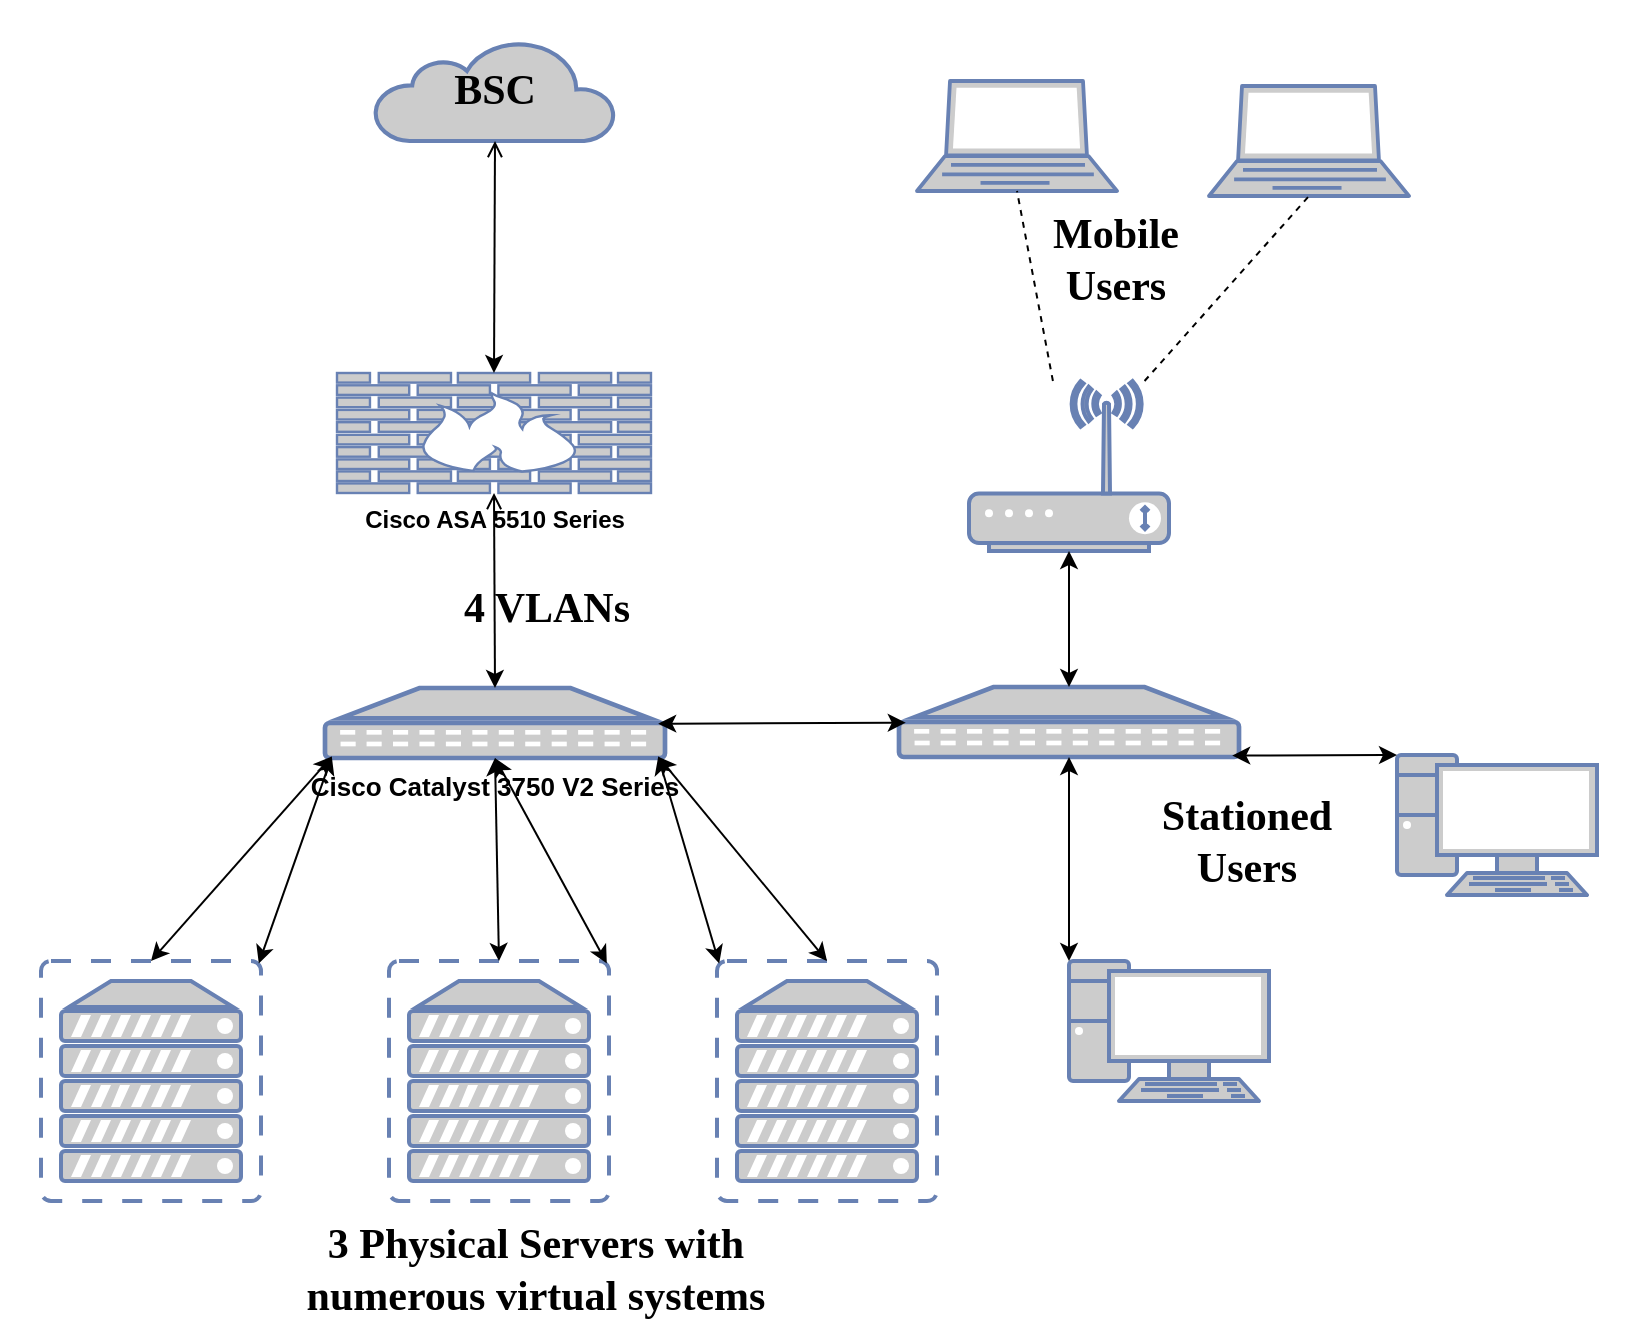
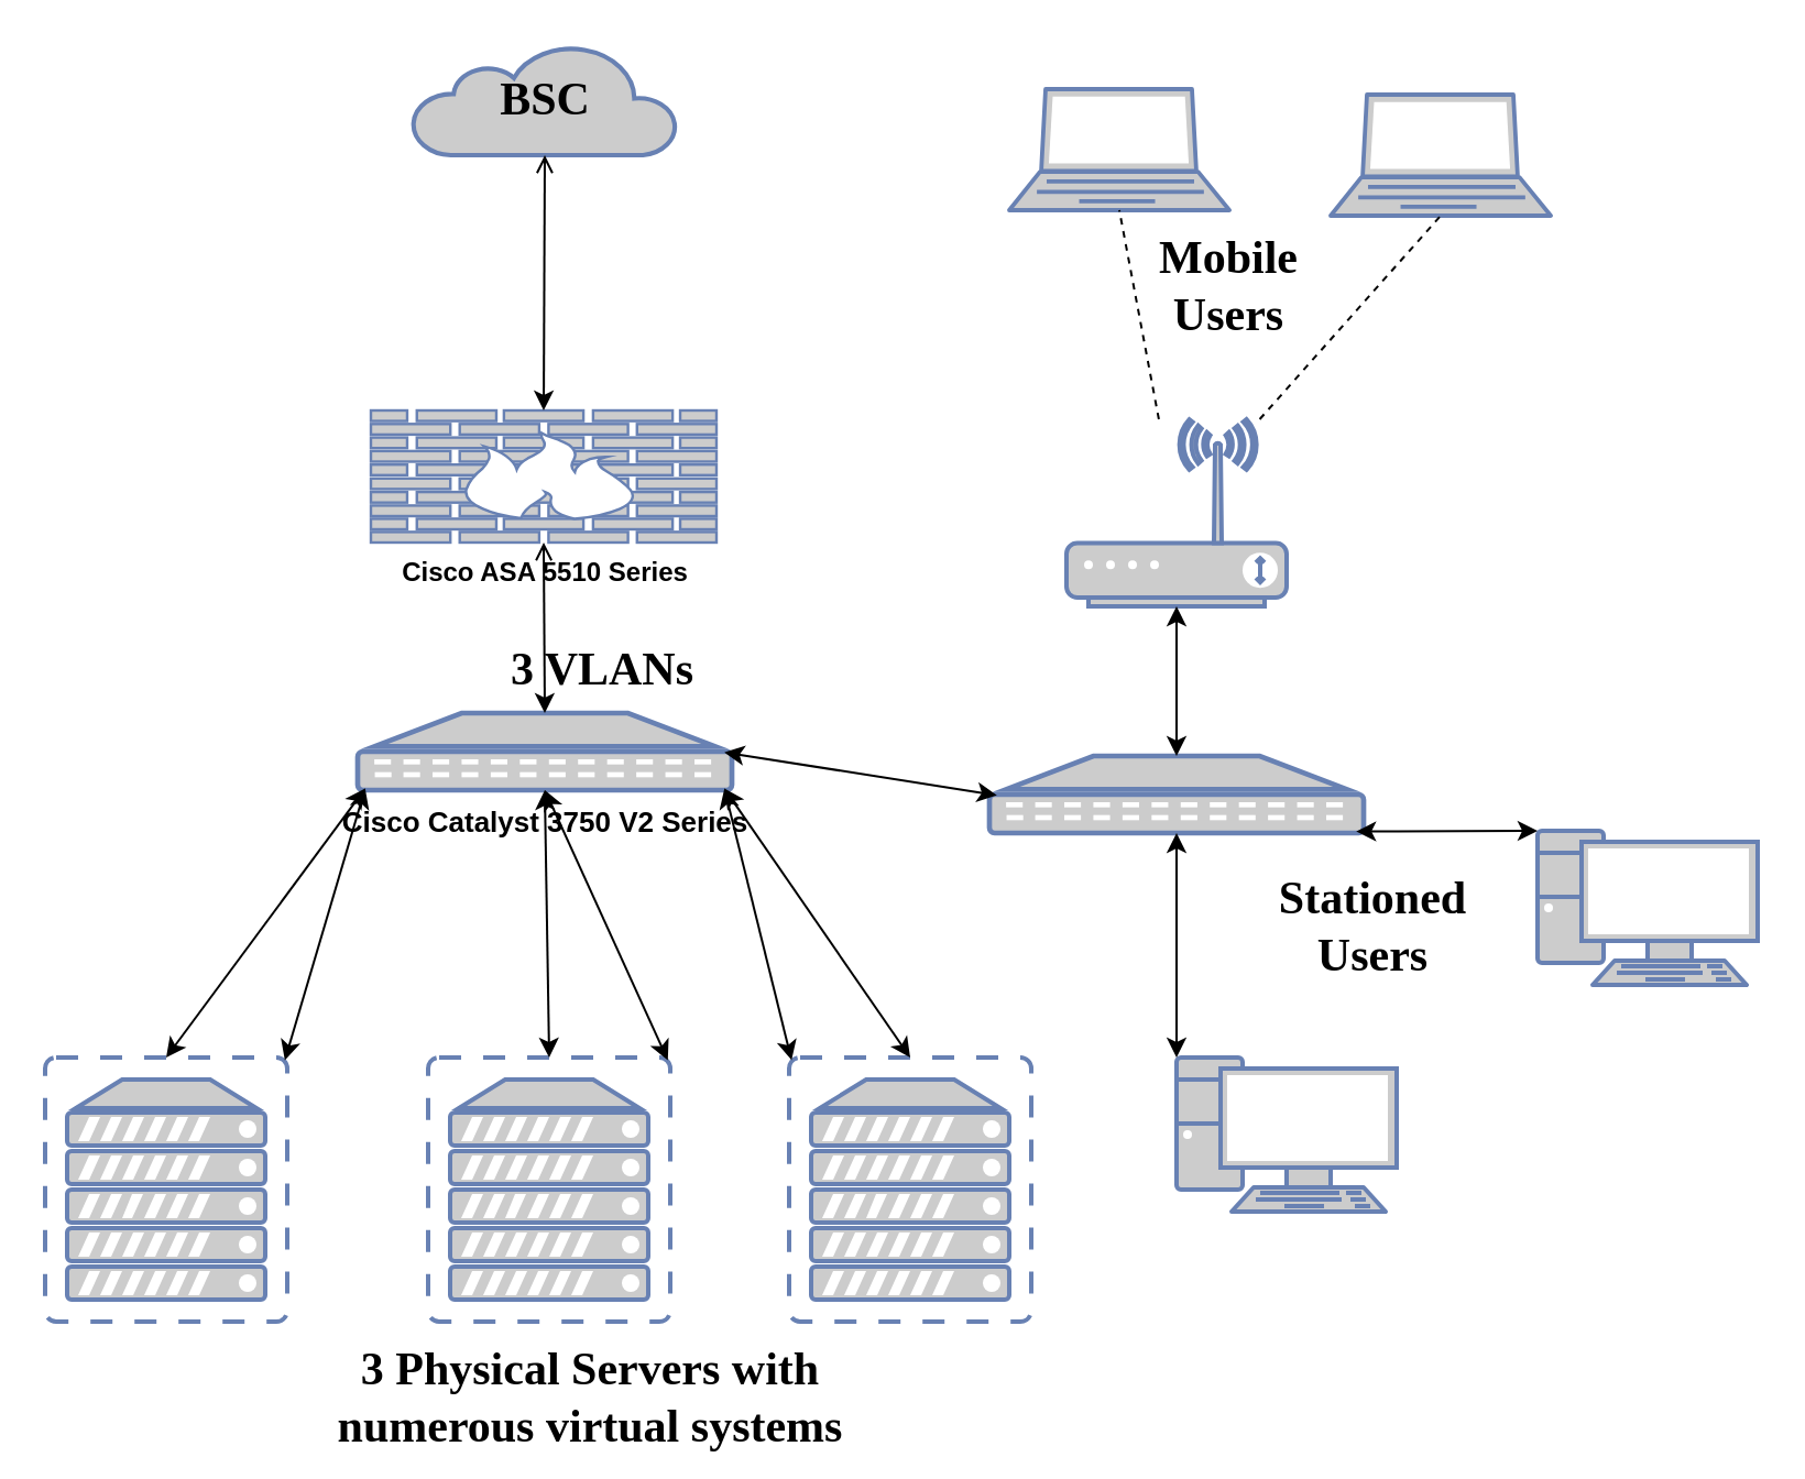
- <mxCell id="28" value="4 VLANs" style="text;html=1;strokeColor=none;fillColor=none;align=center;verticalAlign=middle;whiteSpace=wrap;rounded=0;fontFamily=Georgia;fontSize=21;fontColor=#000000;fontStyle=1" vertex="1" parent="2"><mxGeometry x="199" y="274" width="109" height="20" as="geometry" /></mxCell>
+ <mxCell id="28" value="3 VLANs" style="text;html=1;strokeColor=none;fillColor=none;align=center;verticalAlign=middle;whiteSpace=wrap;rounded=0;fontFamily=Georgia;fontSize=21;fontColor=#000000;fontStyle=1" vertex="1" parent="2"><mxGeometry x="199" y="274" width="109" height="20" as="geometry" /></mxCell>
- <mxCell id="5" value="&lt;b&gt;&lt;font color=&quot;#000000&quot; style=&quot;font-size: 13px&quot;&gt;Cisco Catalyst 3750 V2 Series&lt;/font&gt;&lt;/b&gt;" style="fontColor=#0066CC;verticalAlign=top;verticalLabelPosition=bottom;labelPosition=center;align=center;html=1;outlineConnect=0;fillColor=#CCCCCC;strokeColor=#6881B3;gradientColor=none;gradientDirection=north;strokeWidth=2;shape=mxgraph.networks.patch_panel;" vertex="1" parent="2"><mxGeometry x="142" y="323.5" width="170" height="35" as="geometry" /></mxCell>
+ <mxCell id="5" value="&lt;b&gt;&lt;font color=&quot;#000000&quot; style=&quot;font-size: 13px&quot;&gt;Cisco Catalyst 3750 V2 Series&lt;/font&gt;&lt;/b&gt;" style="fontColor=#0066CC;verticalAlign=top;verticalLabelPosition=bottom;labelPosition=center;align=center;html=1;outlineConnect=0;fillColor=#CCCCCC;strokeColor=#6881B3;gradientColor=none;gradientDirection=north;strokeWidth=2;shape=mxgraph.networks.patch_panel;" vertex="1" parent="2"><mxGeometry x="142" y="303.5" width="170" height="35" as="geometry" /></mxCell>
